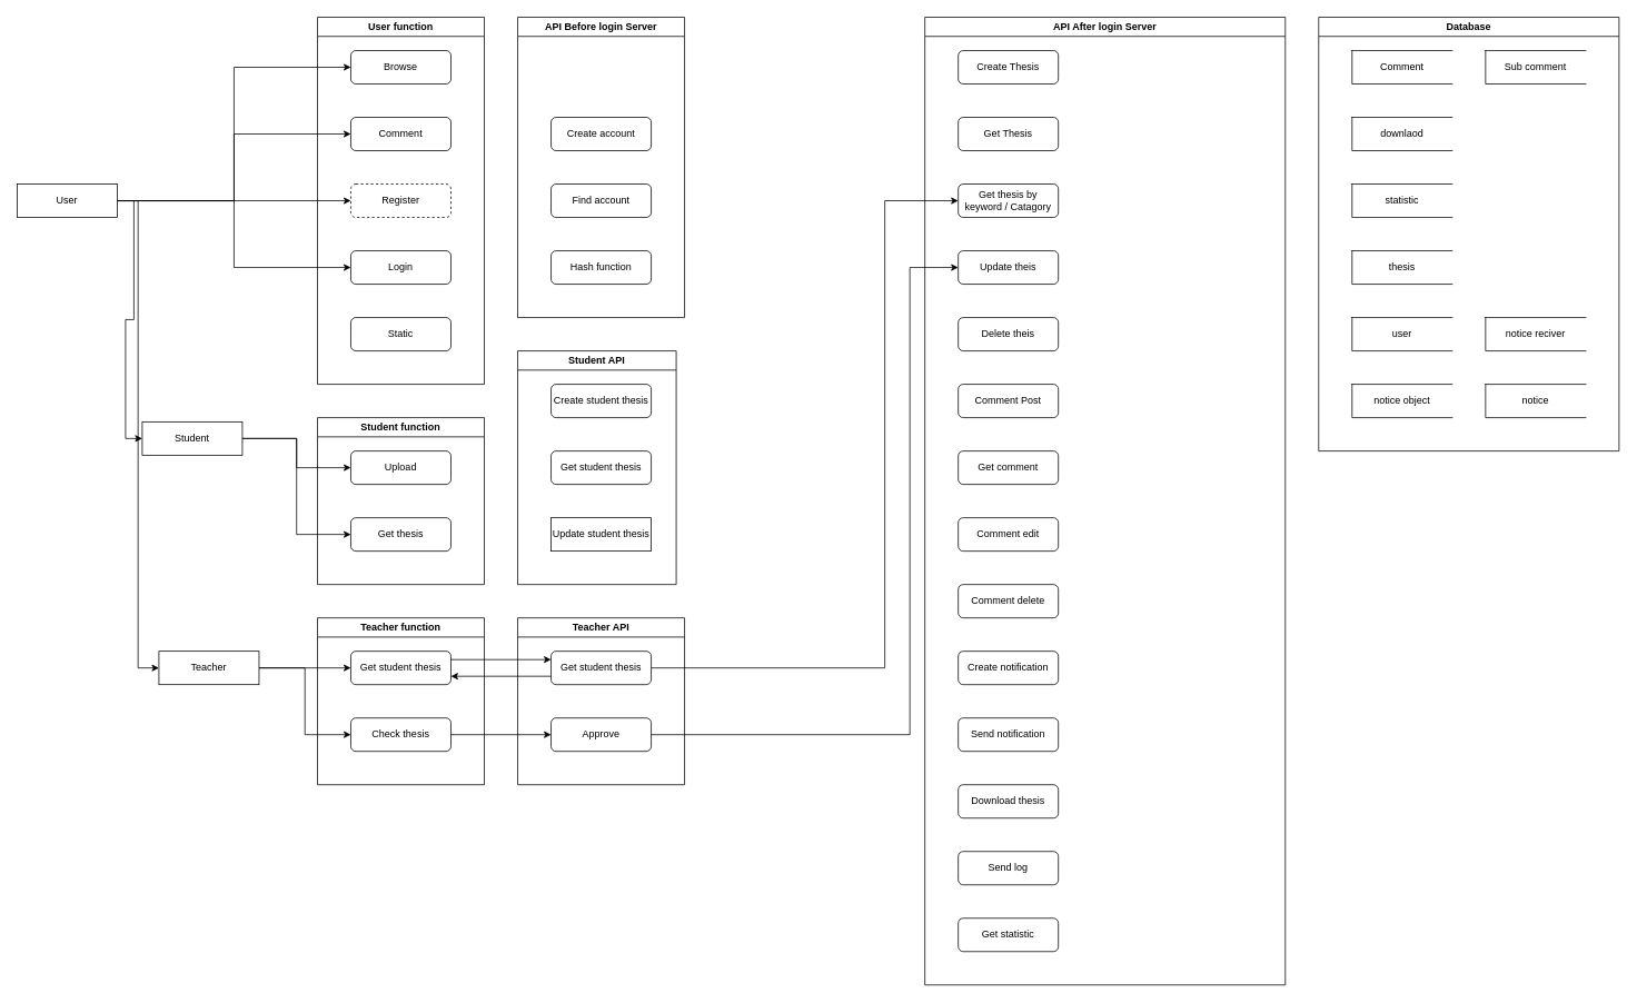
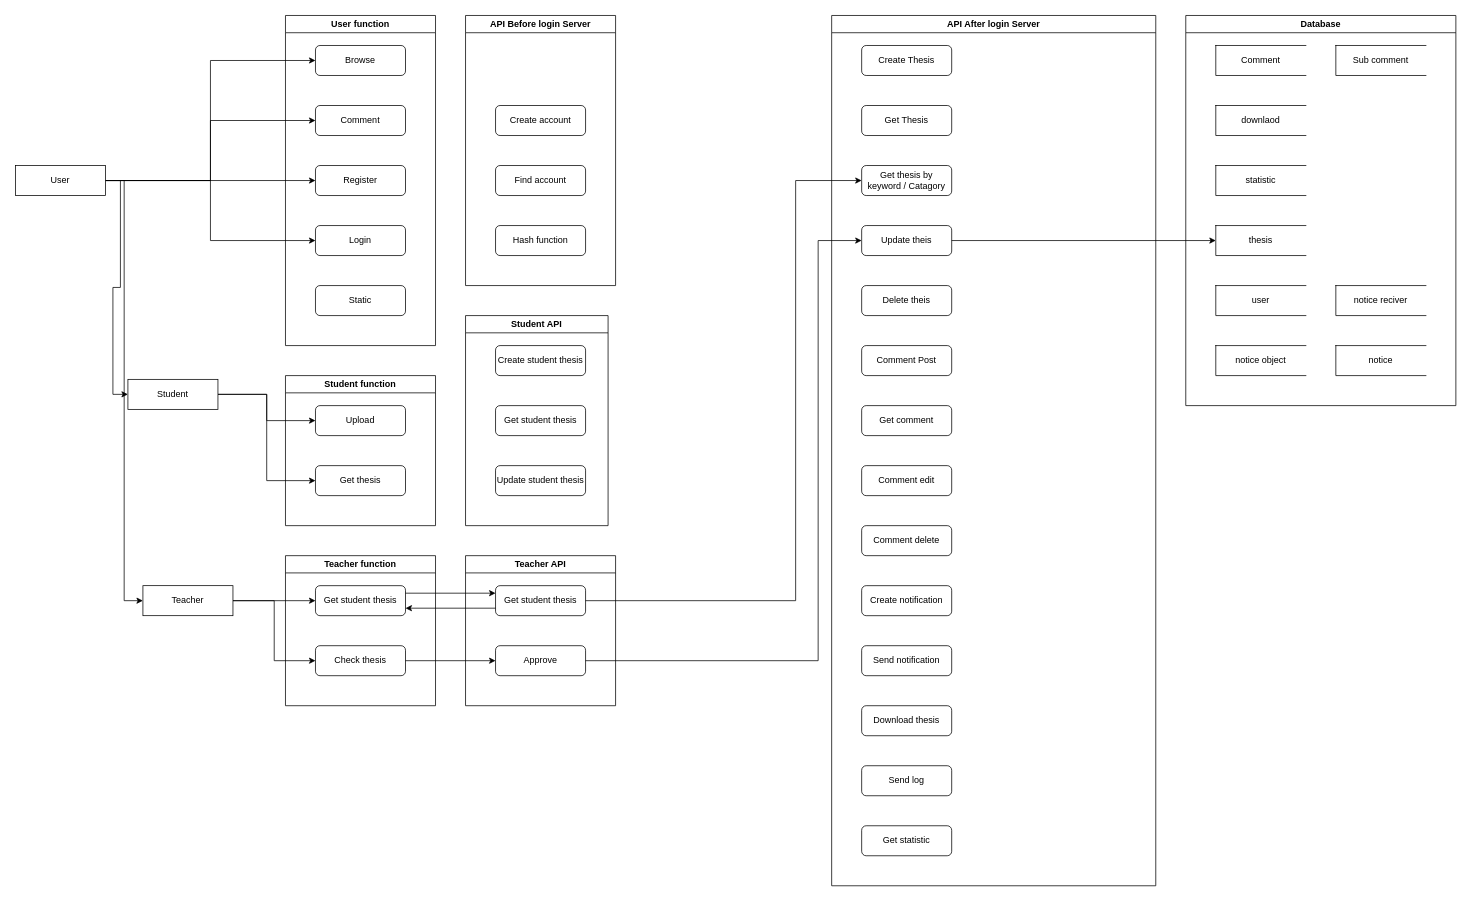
- <mxCell id="6" value="Register" style="rounded=1;whiteSpace=wrap;html=1;dashed=1;" vertex="1" parent="2"><mxGeometry x="40" y="200" width="120" height="40" as="geometry" /></mxCell>
+ <mxCell id="6" value="Register" style="rounded=1;whiteSpace=wrap;html=1;" vertex="1" parent="2"><mxGeometry x="40" y="200" width="120" height="40" as="geometry" /></mxCell>
+ <mxCell id="68" style="edgeStyle=orthogonalEdgeStyle;rounded=0;orthogonalLoop=1;jettySize=auto;html=1;entryX=0;entryY=0.5;entryDx=0;entryDy=0;" edge="1" parent="1" source="41" target="16"><mxGeometry relative="1" as="geometry"><mxPoint x="1320" y="330" as="targetPoint" /></mxGeometry></mxCell>
- <mxCell id="53" value="Update student thesis" style="whiteSpace=wrap;html=1;rounded=0;" vertex="1" parent="50"><mxGeometry x="40" y="200" width="120" height="40" as="geometry" /></mxCell>
+ <mxCell id="53" value="Update student thesis" style="rounded=1;whiteSpace=wrap;html=1;" vertex="1" parent="50"><mxGeometry x="40" y="200" width="120" height="40" as="geometry" /></mxCell>
